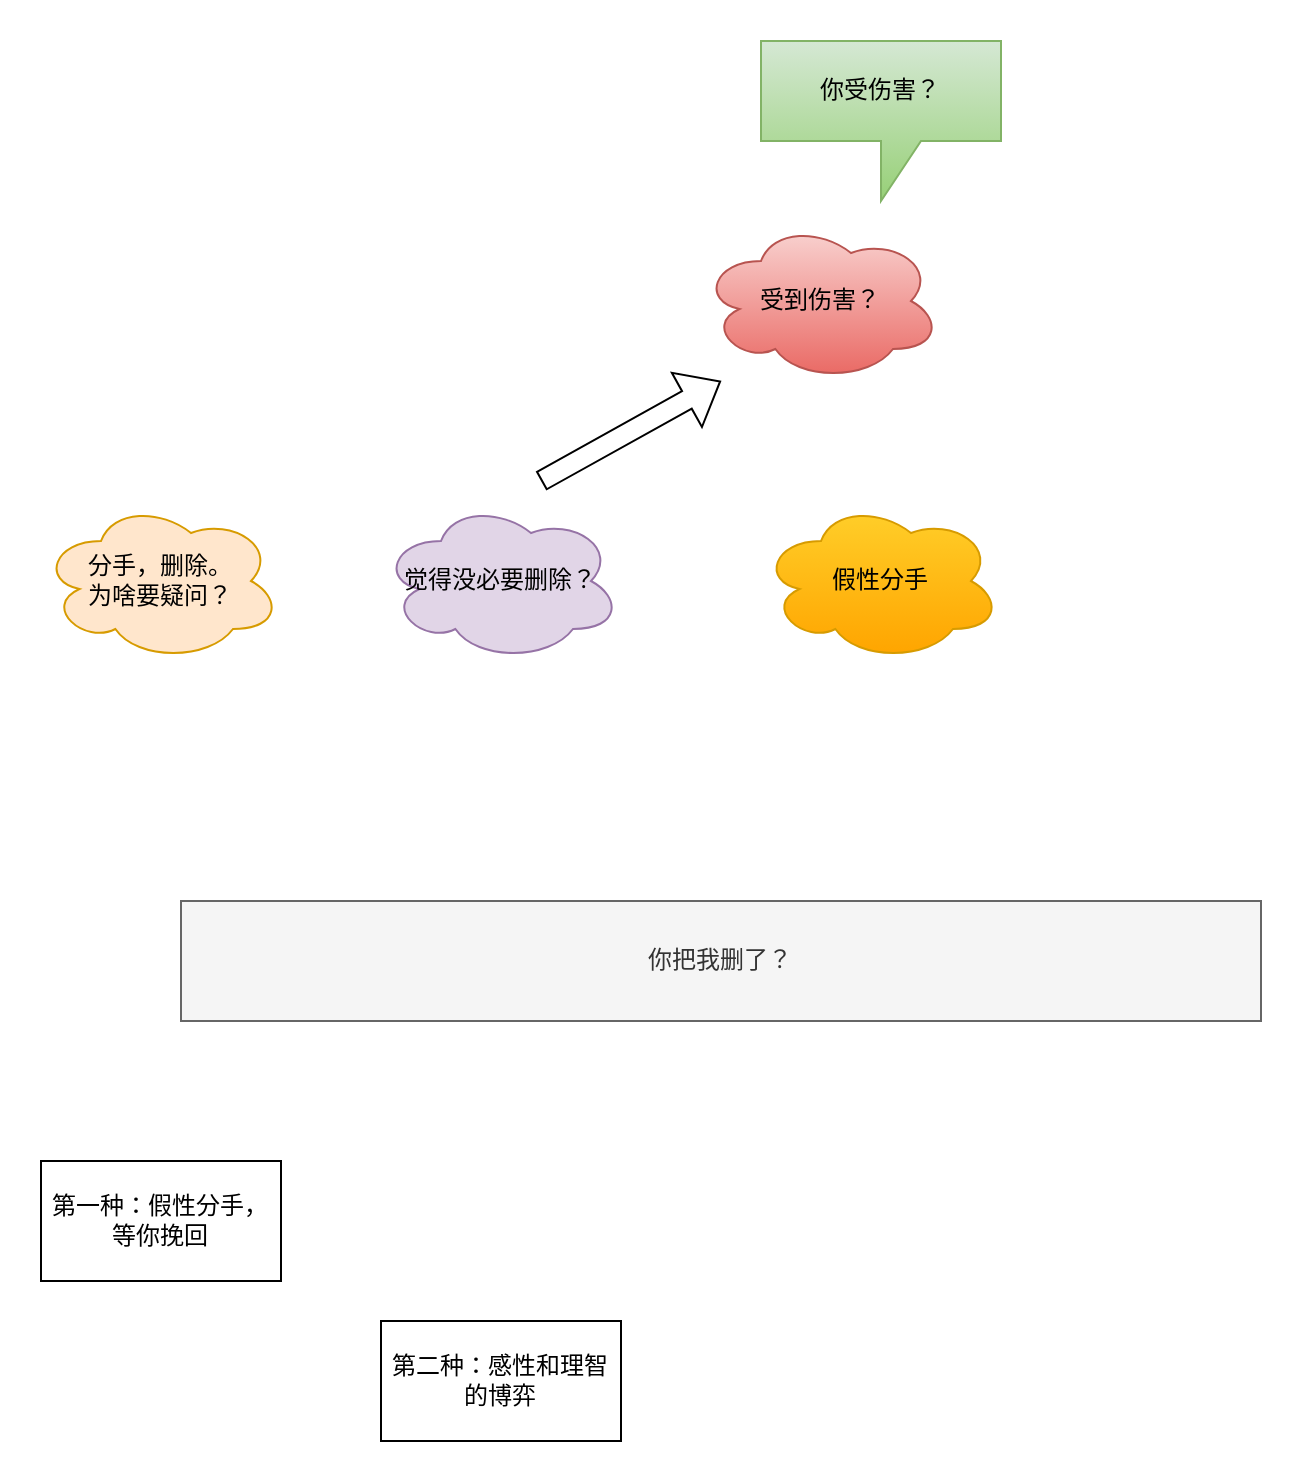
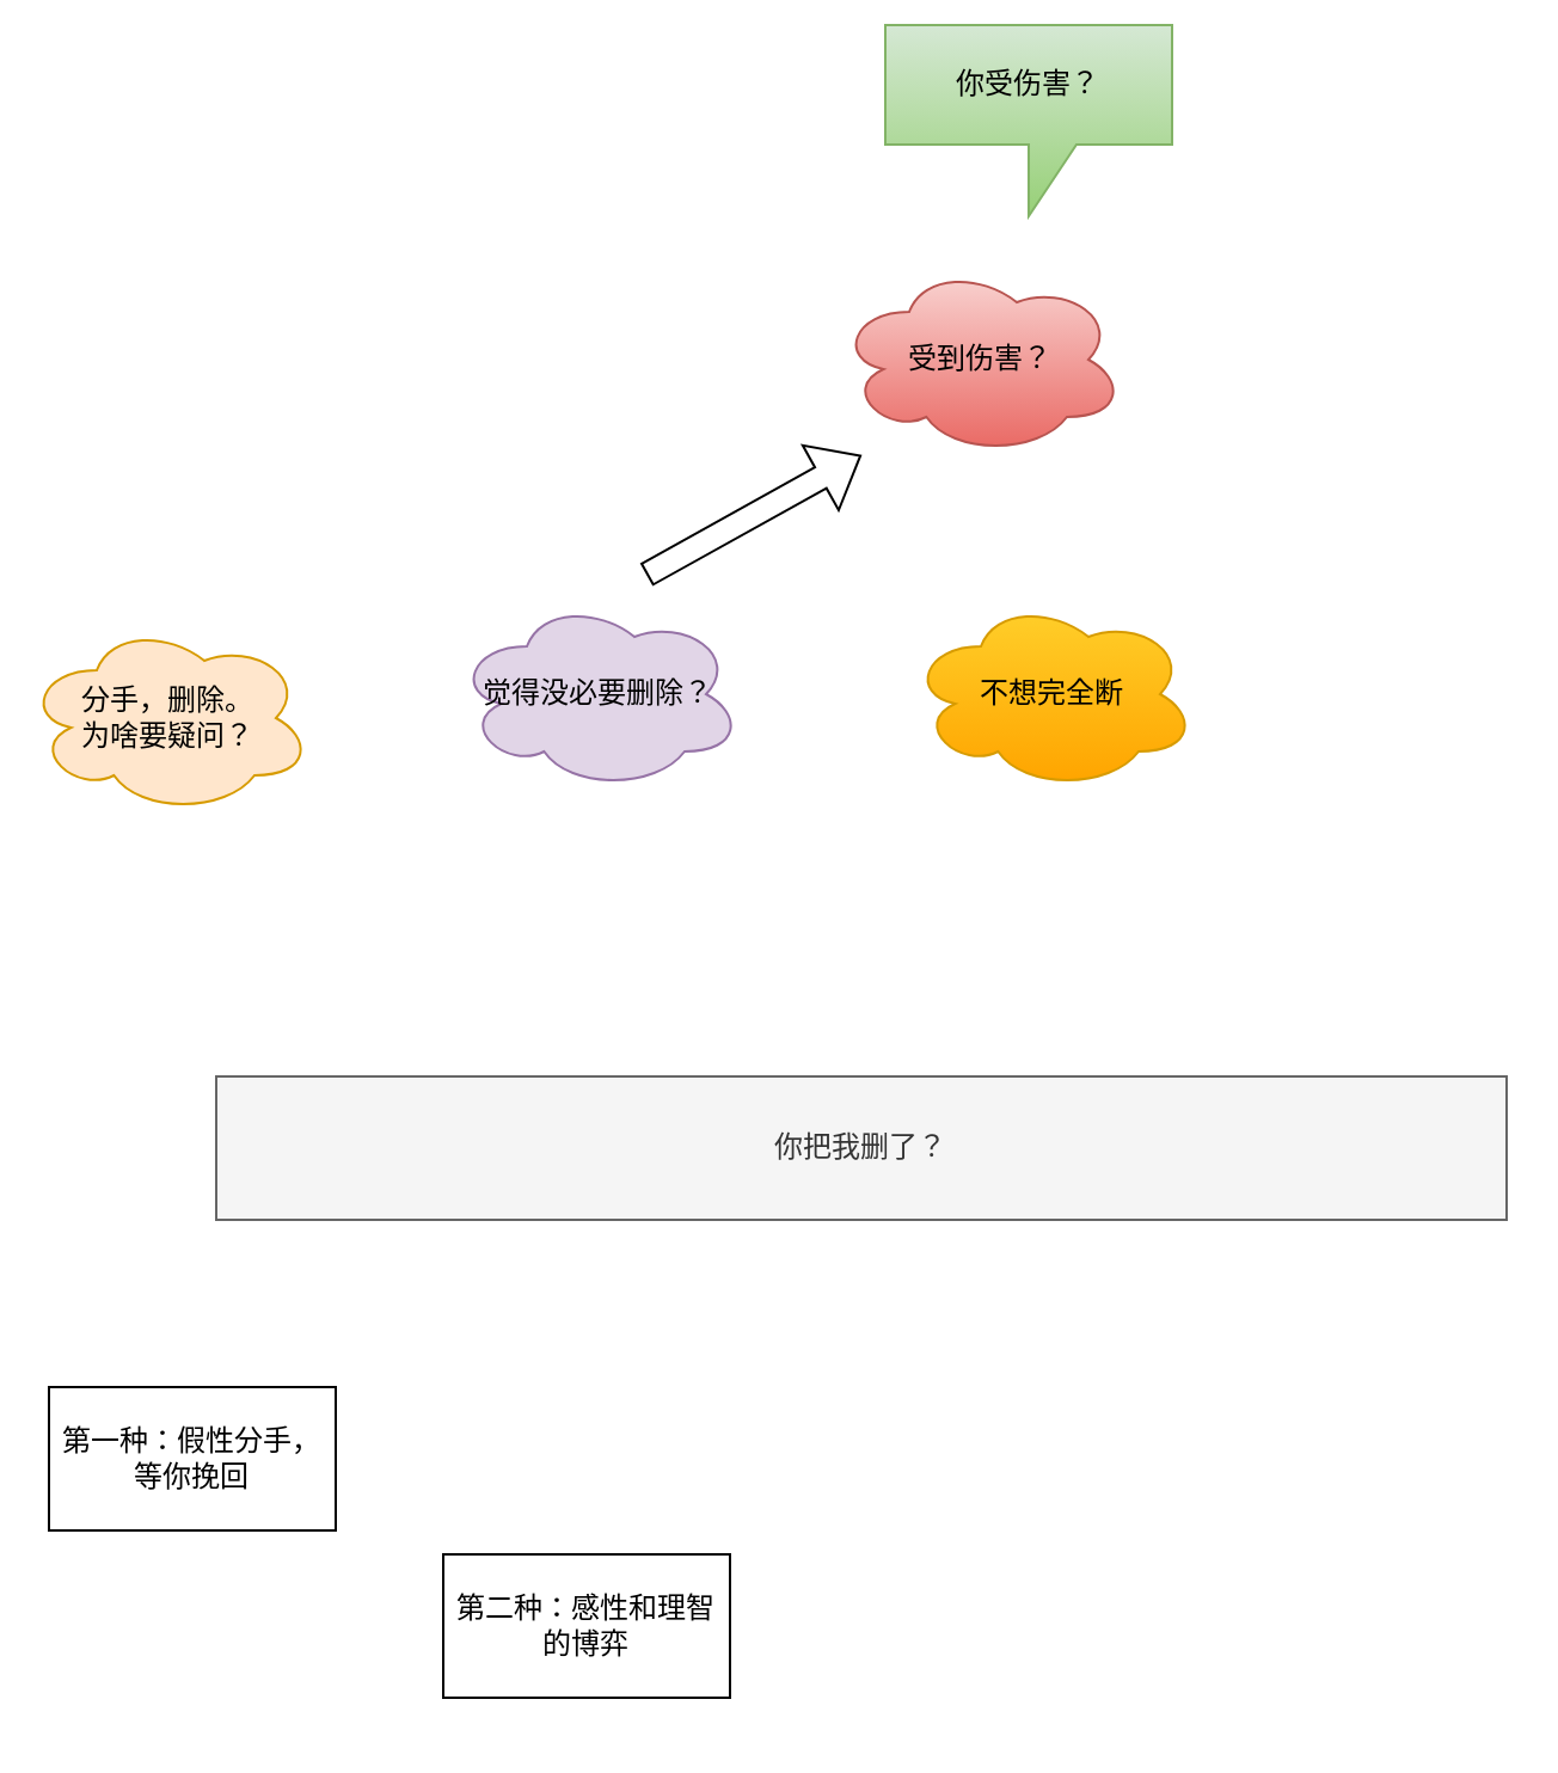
- <mxCell id="7" value="你受伤害？" style="shape=callout;whiteSpace=wrap;html=1;perimeter=calloutPerimeter;fillColor=#d5e8d4;gradientColor=#97d077;strokeColor=#82b366;" vertex="1" parent="1"><mxGeometry x="380" y="20" width="120" height="80" as="geometry" /></mxCell>
+ <mxCell id="7" value="你受伤害？" style="shape=callout;whiteSpace=wrap;html=1;perimeter=calloutPerimeter;fillColor=#d5e8d4;gradientColor=#97d077;strokeColor=#82b366;" vertex="1" parent="1"><mxGeometry x="370" y="10" width="120" height="80" as="geometry" /></mxCell>
- <mxCell id="3" value="分手，删除。&lt;br&gt;为啥要疑问？" style="ellipse;shape=cloud;whiteSpace=wrap;html=1;fillColor=#ffe6cc;strokeColor=#d79b00;" vertex="1" parent="1"><mxGeometry x="20" y="250" width="120" height="80" as="geometry" /></mxCell>
+ <mxCell id="3" value="分手，删除。&lt;br&gt;为啥要疑问？" style="ellipse;shape=cloud;whiteSpace=wrap;html=1;fillColor=#ffe6cc;strokeColor=#d79b00;" vertex="1" parent="1"><mxGeometry x="10" y="260" width="120" height="80" as="geometry" /></mxCell>
- <mxCell id="8" value="假性分手" style="ellipse;shape=cloud;whiteSpace=wrap;html=1;fillColor=#ffcd28;strokeColor=#d79b00;gradientColor=#ffa500;" vertex="1" parent="1"><mxGeometry x="380" y="250" width="120" height="80" as="geometry" /></mxCell>
+ <mxCell id="8" value="不想完全断" style="ellipse;shape=cloud;whiteSpace=wrap;html=1;fillColor=#ffcd28;strokeColor=#d79b00;gradientColor=#ffa500;" vertex="1" parent="1"><mxGeometry x="380" y="250" width="120" height="80" as="geometry" /></mxCell>
- <mxCell id="10" value="第二种：感性和理智的博弈" style="rounded=0;whiteSpace=wrap;html=1;" vertex="1" parent="1"><mxGeometry x="190" y="660" width="120" height="60" as="geometry" /></mxCell>
+ <mxCell id="10" value="第二种：感性和理智的博弈" style="rounded=0;whiteSpace=wrap;html=1;" vertex="1" parent="1"><mxGeometry x="185" y="650" width="120" height="60" as="geometry" /></mxCell>
